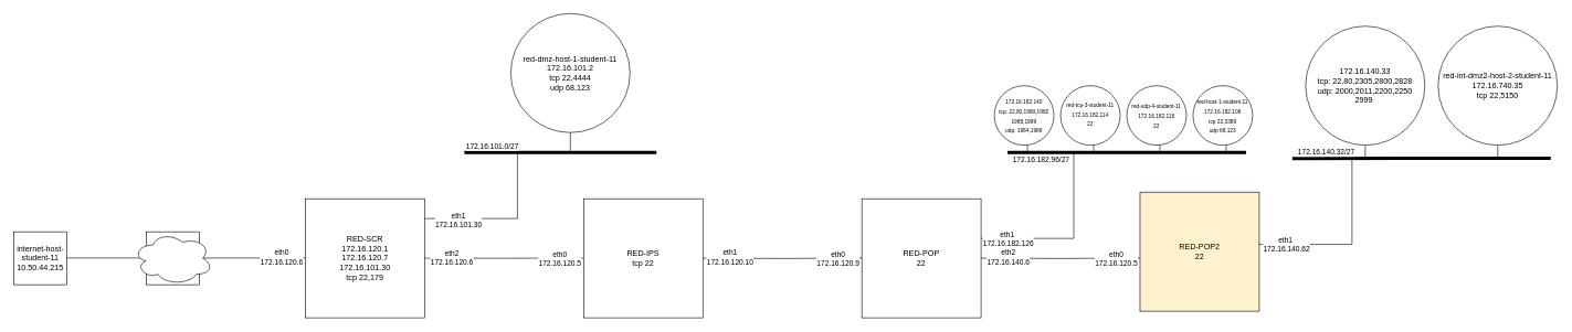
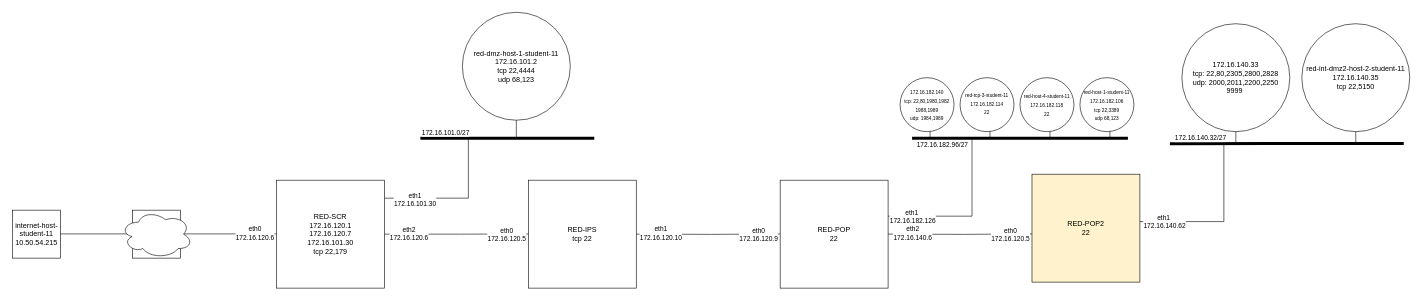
- <mxCell id="40" value="&lt;div&gt;&lt;/div&gt;172.16.140.33&lt;br&gt;tcp: 22,80,2305,2800,2828&lt;br&gt;udp: 2000,2011,2200,2250&lt;br&gt;2999&amp;nbsp;" style="ellipse;whiteSpace=wrap;html=1;" vertex="1" parent="1"><mxGeometry x="1970" y="39.05" width="180" height="180" as="geometry" /></mxCell>
+ <mxCell id="40" value="&lt;div&gt;&lt;/div&gt;172.16.140.33&lt;br&gt;tcp: 22,80,2305,2800,2828&lt;br&gt;udp: 2000,2011,2200,2250&lt;br&gt;9999&amp;nbsp;" style="ellipse;whiteSpace=wrap;html=1;" vertex="1" parent="1"><mxGeometry x="1970" y="39.05" width="180" height="180" as="geometry" /></mxCell>
- <mxCell id="42" value="&lt;div&gt;&lt;/div&gt;red-int-dmz2-host-2-student-11&lt;br&gt;172.16.740.35&lt;br&gt;tcp 22,5150" style="ellipse;whiteSpace=wrap;html=1;" vertex="1" parent="1"><mxGeometry x="2170" y="39.05" width="180" height="180" as="geometry" /></mxCell>
+ <mxCell id="42" value="&lt;div&gt;&lt;/div&gt;red-int-dmz2-host-2-student-11&lt;br&gt;172.16.140.35&lt;br&gt;tcp 22,5150" style="ellipse;whiteSpace=wrap;html=1;" vertex="1" parent="1"><mxGeometry x="2170" y="39.05" width="180" height="180" as="geometry" /></mxCell>
- <mxCell id="32" value="&lt;div&gt;&lt;/div&gt;&lt;font style=&quot;font-size: 8px;&quot;&gt;red-udp-4-student-11&lt;br&gt;&lt;span style=&quot;&quot;&gt;172.16.182.118&lt;/span&gt;&lt;br&gt;&lt;span style=&quot;&quot;&gt;22&lt;/span&gt;&lt;br&gt;&lt;/font&gt;" style="ellipse;whiteSpace=wrap;html=1;" vertex="1" parent="1"><mxGeometry x="1700" y="129.05" width="90" height="90" as="geometry" /></mxCell>
+ <mxCell id="32" value="&lt;div&gt;&lt;/div&gt;&lt;font style=&quot;font-size: 8px;&quot;&gt;red-host-4-student-11&lt;br&gt;&lt;span style=&quot;&quot;&gt;172.16.182.118&lt;/span&gt;&lt;br&gt;&lt;span style=&quot;&quot;&gt;22&lt;/span&gt;&lt;br&gt;&lt;/font&gt;" style="ellipse;whiteSpace=wrap;html=1;" vertex="1" parent="1"><mxGeometry x="1700" y="129.05" width="90" height="90" as="geometry" /></mxCell>
- <mxCell id="13" value="internet-host-student-11&lt;br&gt;10.50.44.215" style="whiteSpace=wrap;html=1;aspect=fixed;" vertex="1" parent="1"><mxGeometry x="20" y="350" width="80" height="80" as="geometry" /></mxCell>
+ <mxCell id="13" value="internet-host-student-11&lt;br&gt;10.50.54.215" style="whiteSpace=wrap;html=1;aspect=fixed;" vertex="1" parent="1"><mxGeometry x="20" y="350" width="80" height="80" as="geometry" /></mxCell>
